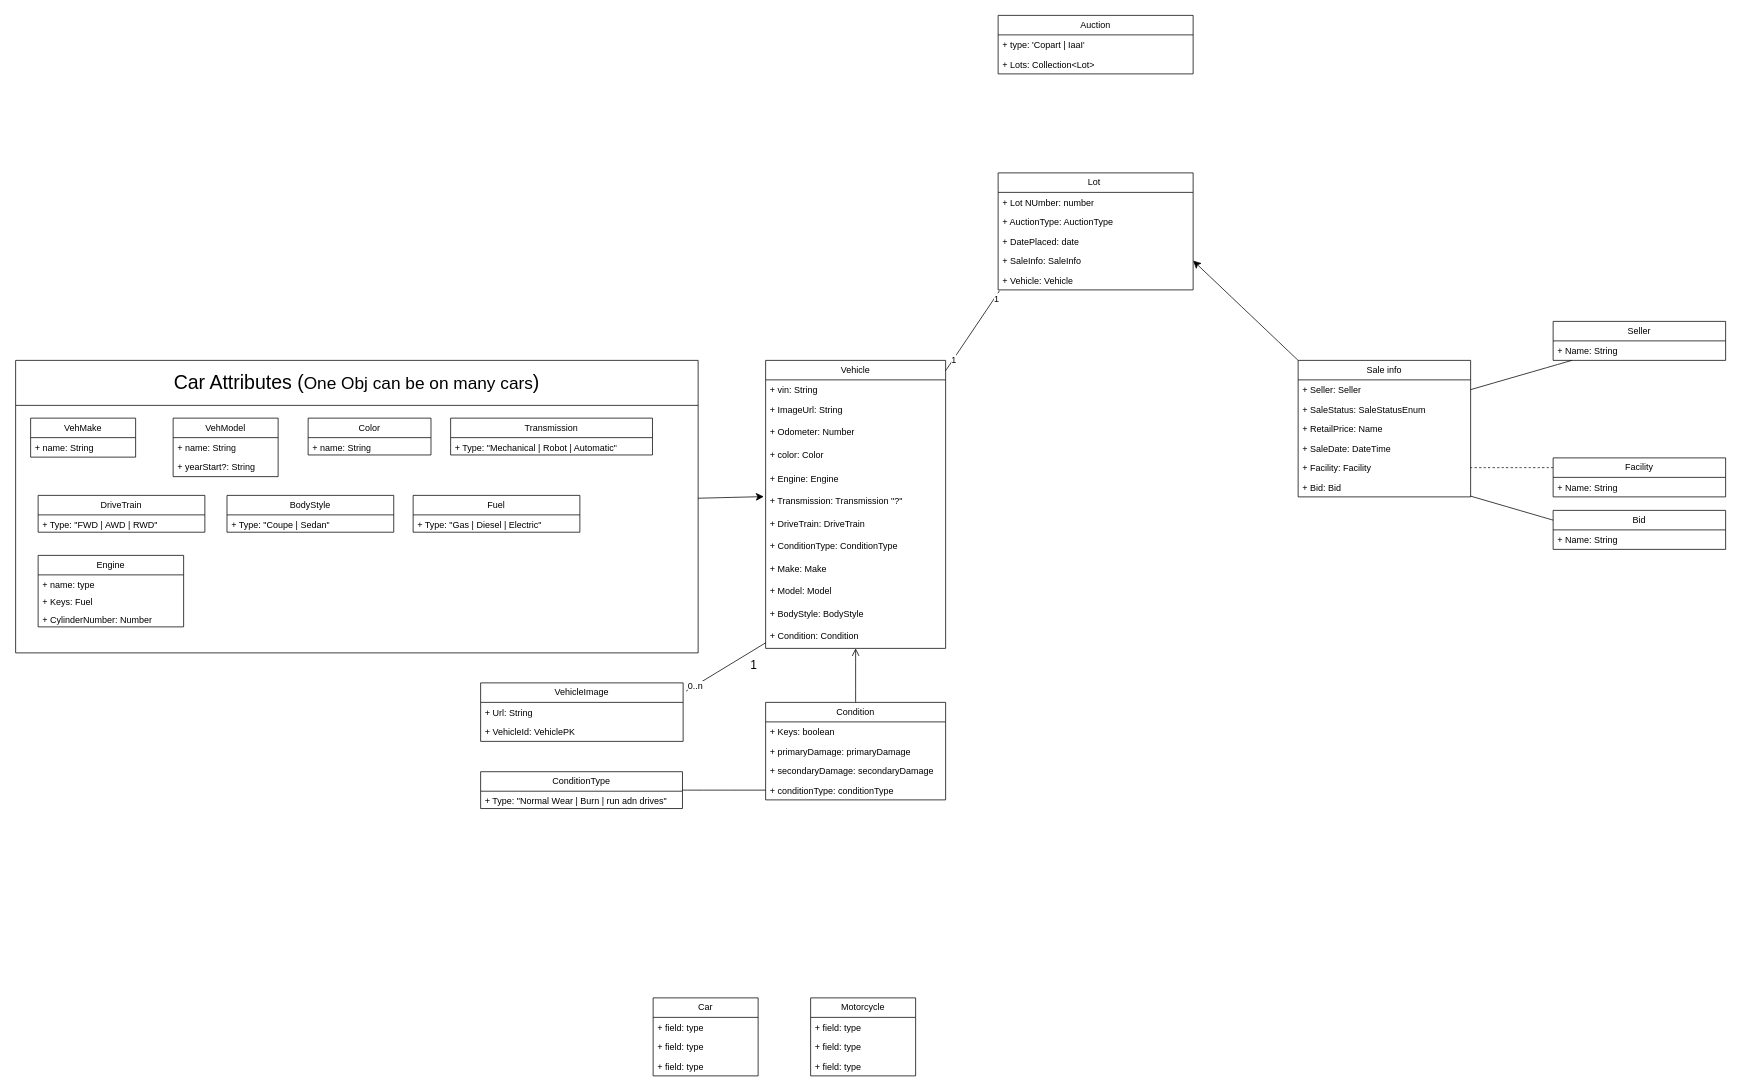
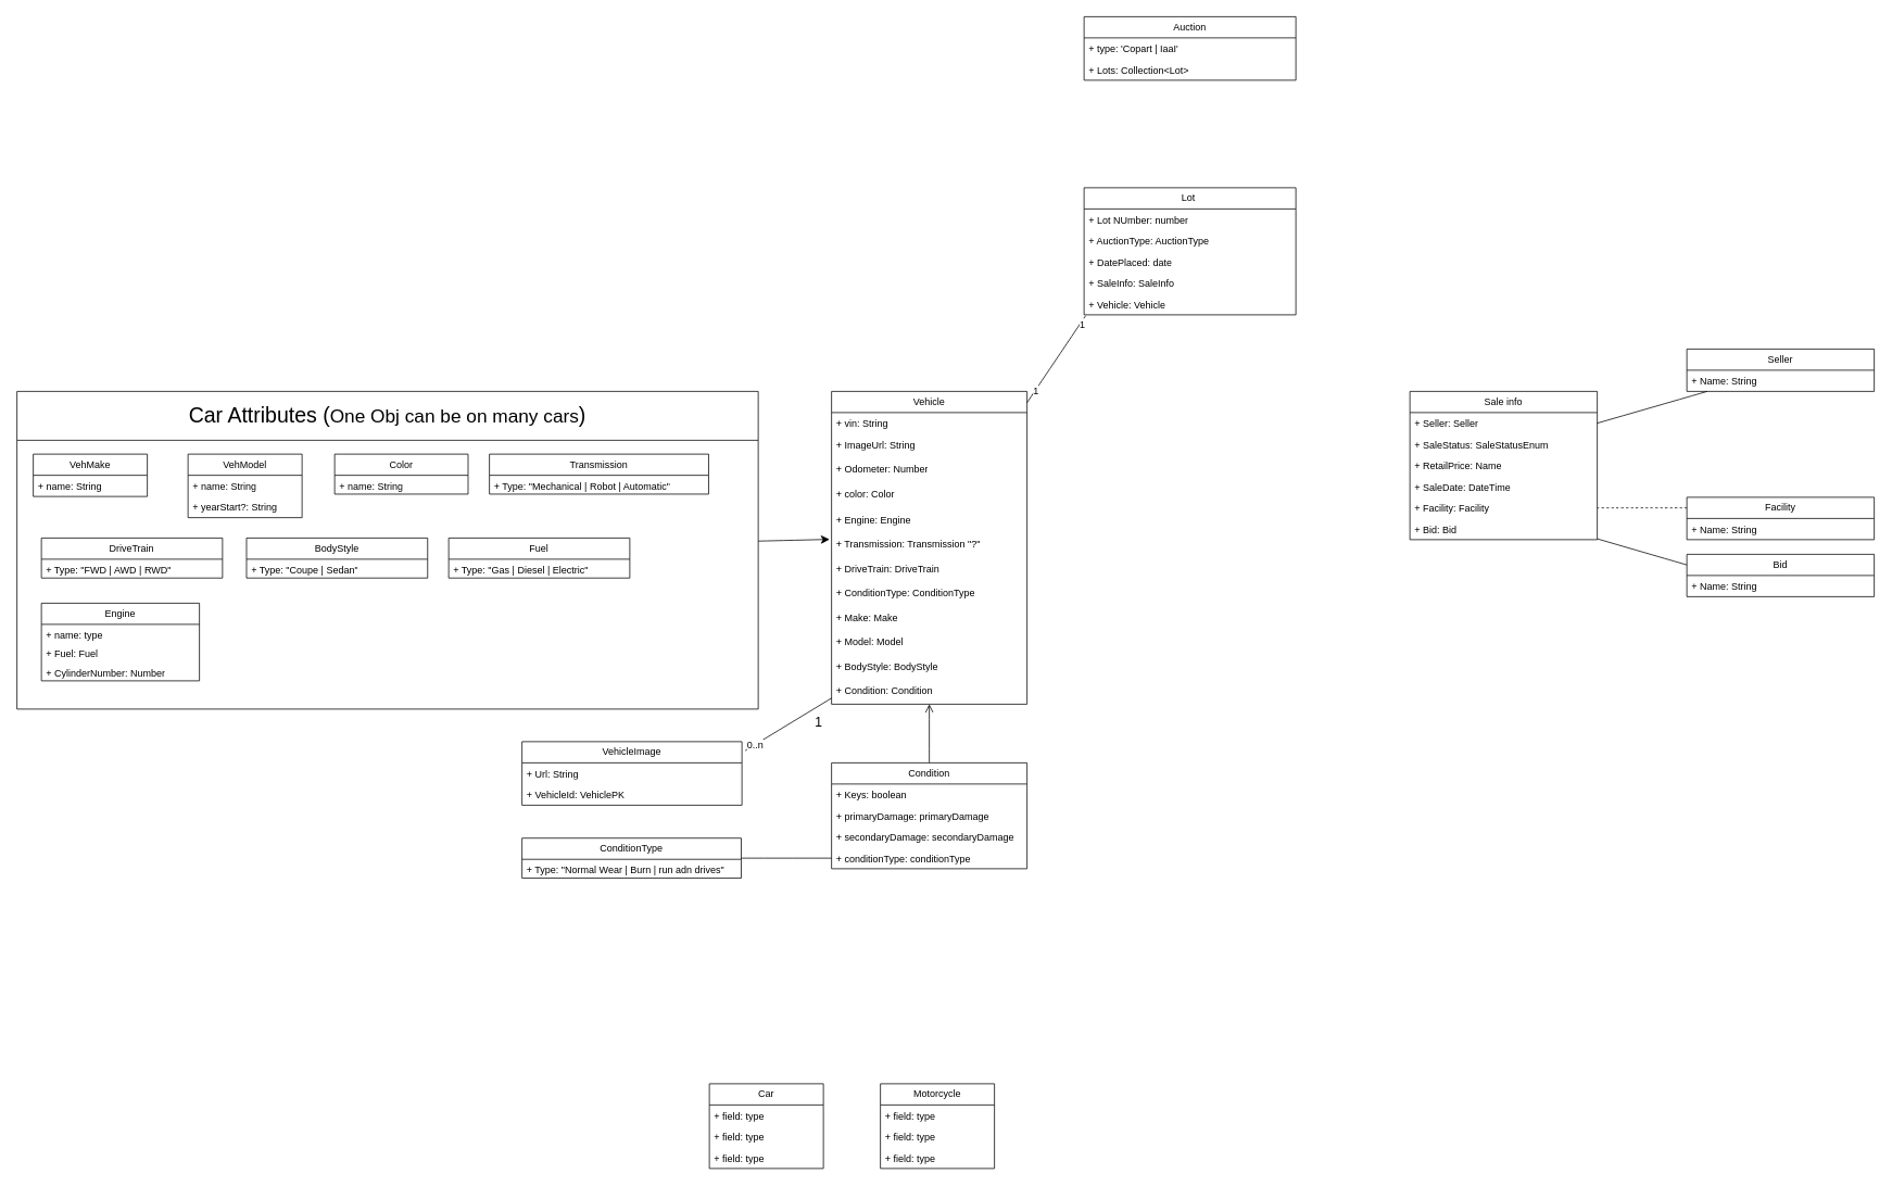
- <mxCell id="87" style="edgeStyle=none;curved=1;rounded=0;orthogonalLoop=1;jettySize=auto;html=1;entryX=1;entryY=0.5;entryDx=0;entryDy=0;fontSize=12;startSize=8;endSize=8;exitX=0;exitY=0;exitDx=0;exitDy=0;" edge="1" parent="1" source="46" target="57"><mxGeometry relative="1" as="geometry" /></mxCell>
- <mxCell id="37" value="+ Keys: Fuel" style="text;strokeColor=none;fillColor=none;align=left;verticalAlign=top;spacingLeft=4;spacingRight=4;overflow=hidden;rotatable=0;points=[[0,0.5],[1,0.5]];portConstraint=eastwest;whiteSpace=wrap;html=1;" parent="35" vertex="1"><mxGeometry y="49.118" width="194" height="23.118" as="geometry" /></mxCell>
+ <mxCell id="37" value="+ Fuel: Fuel" style="text;strokeColor=none;fillColor=none;align=left;verticalAlign=top;spacingLeft=4;spacingRight=4;overflow=hidden;rotatable=0;points=[[0,0.5],[1,0.5]];portConstraint=eastwest;whiteSpace=wrap;html=1;" parent="35" vertex="1"><mxGeometry y="49.118" width="194" height="23.118" as="geometry" /></mxCell>
